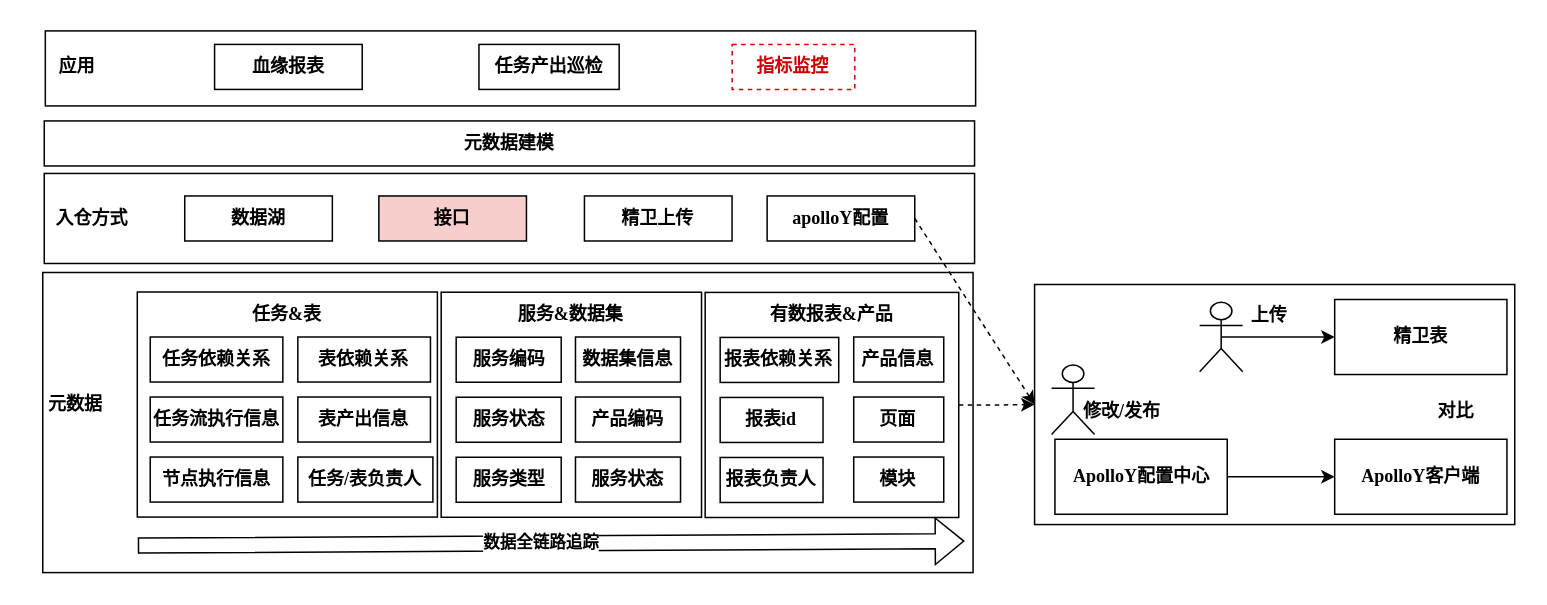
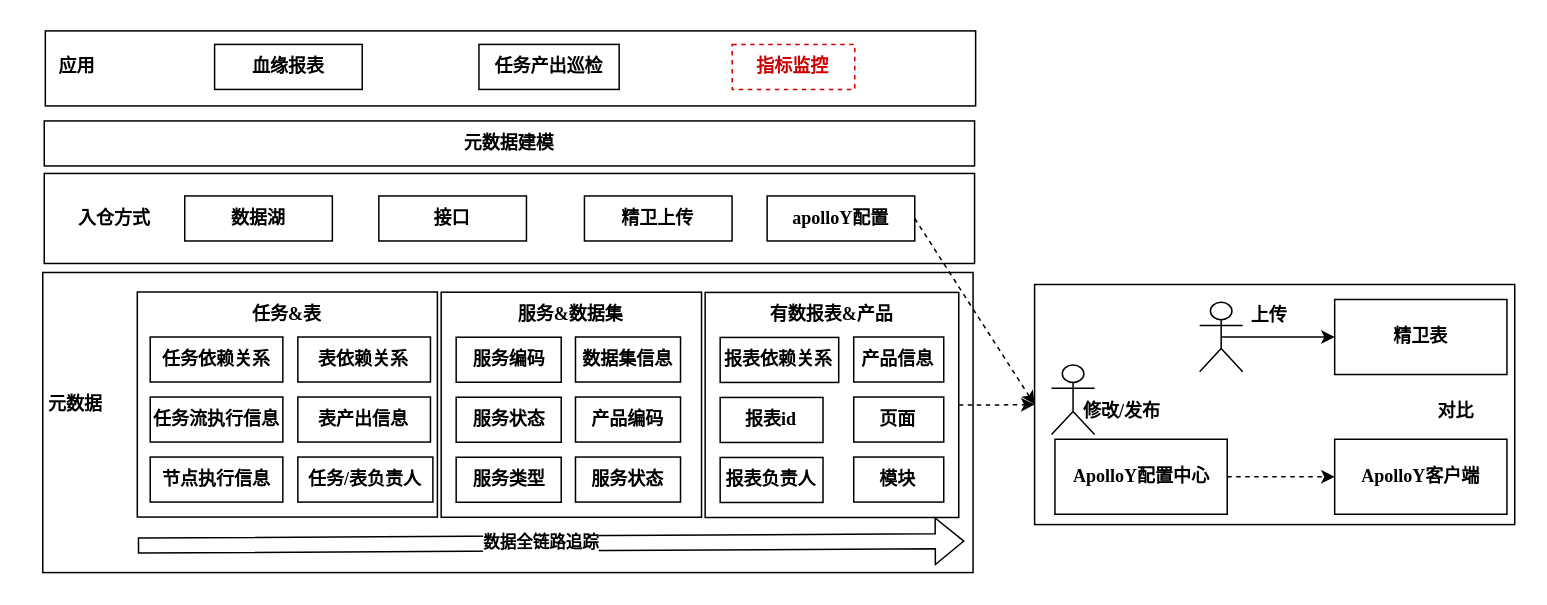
- <mxCell id="34" value="入仓方式" style="text;html=1;strokeColor=none;fillColor=none;align=center;verticalAlign=middle;whiteSpace=wrap;rounded=0;fontStyle=1;fontFamily=微软雅黑;" parent="1" vertex="1"><mxGeometry x="31.3" y="130" width="60" height="30" as="geometry" /></mxCell>
+ <mxCell id="34" value="入仓方式" style="text;html=1;strokeColor=none;fillColor=none;align=center;verticalAlign=middle;whiteSpace=wrap;rounded=0;fontStyle=1;fontFamily=微软雅黑;" parent="1" vertex="1"><mxGeometry x="46.3" y="130" width="60" height="30" as="geometry" /></mxCell>
- <mxCell id="29" value="&lt;h4&gt;接口&lt;/h4&gt;" style="rounded=0;whiteSpace=wrap;html=1;fontFamily=微软雅黑;fillColor=#f8cecc;" parent="1" vertex="1"><mxGeometry x="251.98" y="130" width="98.38" height="30" as="geometry" /></mxCell>
+ <mxCell id="29" value="&lt;h4&gt;接口&lt;/h4&gt;" style="rounded=0;whiteSpace=wrap;html=1;fontFamily=微软雅黑;" parent="1" vertex="1"><mxGeometry x="251.98" y="130" width="98.38" height="30" as="geometry" /></mxCell>
- <mxCell id="37" style="edgeStyle=orthogonalEdgeStyle;rounded=0;orthogonalLoop=1;jettySize=auto;html=1;exitX=1;exitY=0.5;exitDx=0;exitDy=0;" parent="1" source="38" target="41" edge="1"><mxGeometry relative="1" as="geometry" /></mxCell>
+ <mxCell id="37" style="edgeStyle=orthogonalEdgeStyle;rounded=0;orthogonalLoop=1;jettySize=auto;html=1;exitX=1;exitY=0.5;exitDx=0;exitDy=0;dashed=1;" parent="1" source="38" target="41" edge="1"><mxGeometry relative="1" as="geometry" /></mxCell>
